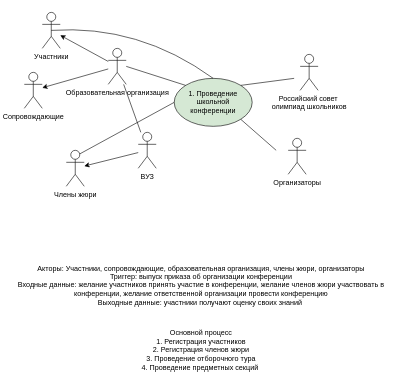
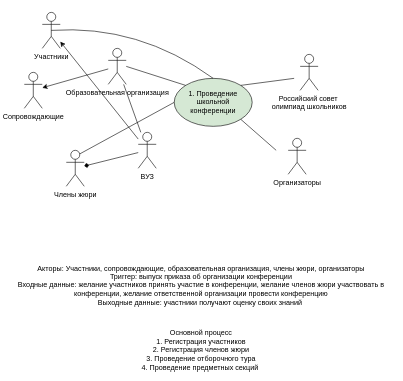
- <mxCell id="5" value="" style="endArrow=none;html=1;rounded=0;startArrow=classic;startFill=1;" parent="1" source="10" target="12" edge="1"><mxGeometry width="50" height="50" relative="1" as="geometry"><mxPoint x="160" y="70" as="sourcePoint" /><mxPoint x="110" y="70" as="targetPoint" /></mxGeometry></mxCell>
+ <mxCell id="5" value="" style="endArrow=none;html=1;rounded=0;startArrow=classic;startFill=1;" parent="1" source="10" target="17" edge="1"><mxGeometry width="50" height="50" relative="1" as="geometry"><mxPoint x="160" y="70" as="sourcePoint" /><mxPoint x="110" y="70" as="targetPoint" /></mxGeometry></mxCell>
- <mxCell id="18" value="" style="endArrow=classic;html=1;rounded=0;" parent="1" source="17" target="6" edge="1"><mxGeometry width="50" height="50" relative="1" as="geometry"><mxPoint x="370" y="250" as="sourcePoint" /><mxPoint x="224" y="225" as="targetPoint" /></mxGeometry></mxCell>
+ <mxCell id="18" value="" style="endArrow=diamond;html=1;rounded=0;" parent="1" source="17" target="6" edge="1"><mxGeometry width="50" height="50" relative="1" as="geometry"><mxPoint x="370" y="250" as="sourcePoint" /><mxPoint x="224" y="225" as="targetPoint" /></mxGeometry></mxCell>
